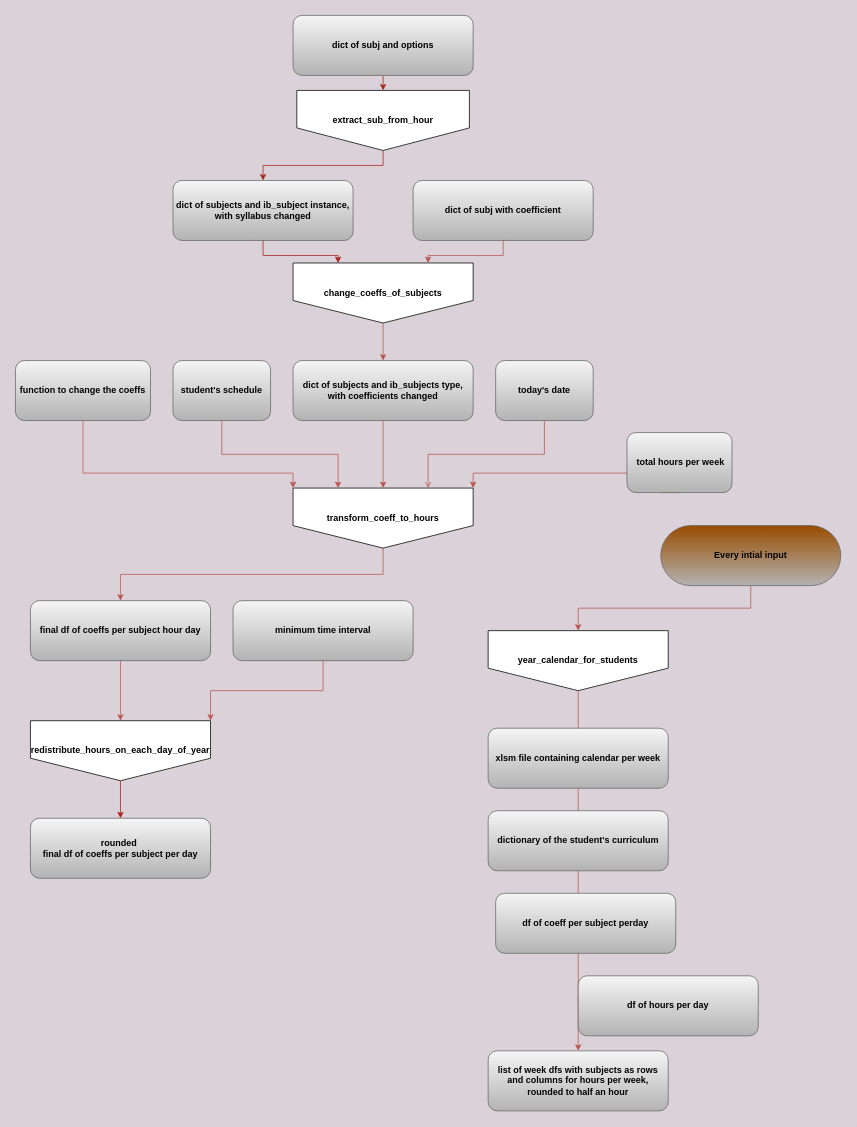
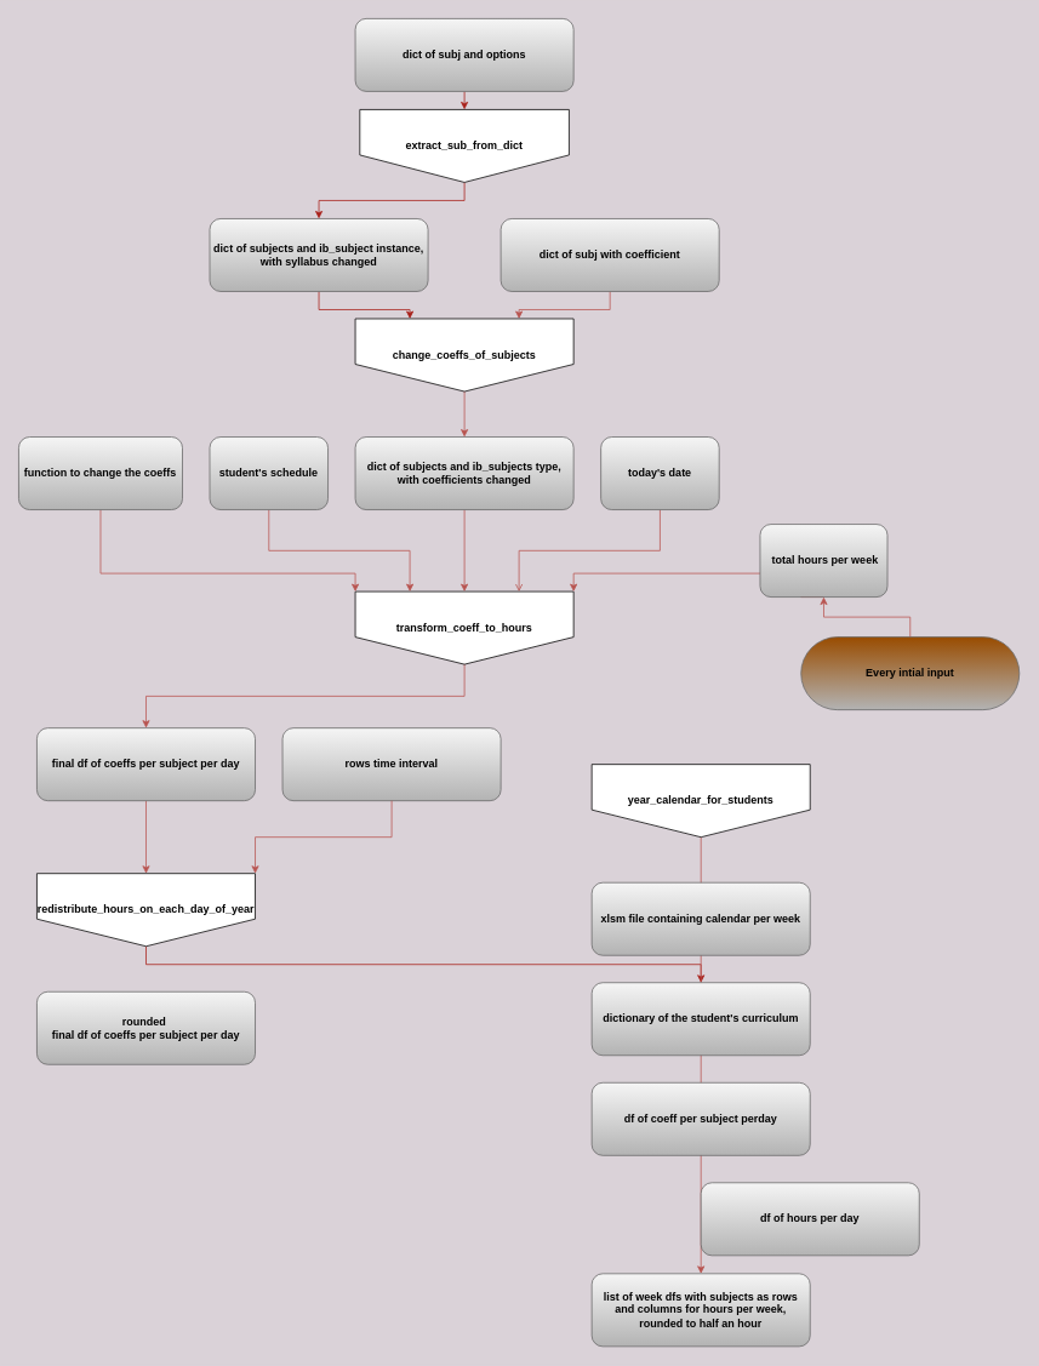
- <mxCell id="11" value="&lt;b&gt;extract_sub_from_hour&lt;/b&gt;" style="shape=offPageConnector;whiteSpace=wrap;html=1;" parent="1" vertex="1"><mxGeometry x="395" y="120" width="230" height="80" as="geometry" /></mxCell>
+ <mxCell id="11" value="&lt;b&gt;extract_sub_from_dict&lt;/b&gt;" style="shape=offPageConnector;whiteSpace=wrap;html=1;" parent="1" vertex="1"><mxGeometry x="395" y="120" width="230" height="80" as="geometry" /></mxCell>
- <mxCell id="33" style="edgeStyle=orthogonalEdgeStyle;rounded=0;orthogonalLoop=1;jettySize=auto;html=1;entryX=0.5;entryY=0;entryDx=0;entryDy=0;strokeColor=#B85450;" parent="1" source="34" target="32" edge="1"><mxGeometry relative="1" as="geometry" /></mxCell>
+ <mxCell id="33" style="edgeStyle=orthogonalEdgeStyle;rounded=0;orthogonalLoop=1;jettySize=auto;html=1;strokeColor=#B85450;" parent="1" source="34" target="22" edge="1"><mxGeometry relative="1" as="geometry" /></mxCell>
- <mxCell id="26" value="&lt;b&gt;final df of coeffs per subject hour day&lt;/b&gt;" style="rounded=1;whiteSpace=wrap;html=1;fillColor=#f5f5f5;strokeColor=#666666;gradientColor=#b3b3b3;" parent="1" vertex="1"><mxGeometry x="40" y="800" width="240" height="80" as="geometry" /></mxCell>
+ <mxCell id="26" value="&lt;b&gt;final df of coeffs per subject per day&lt;/b&gt;" style="rounded=1;whiteSpace=wrap;html=1;fillColor=#f5f5f5;strokeColor=#666666;gradientColor=#b3b3b3;" parent="1" vertex="1"><mxGeometry x="40" y="800" width="240" height="80" as="geometry" /></mxCell>
- <mxCell id="12" value="&lt;b&gt;minimum time interval&lt;/b&gt;" style="rounded=1;whiteSpace=wrap;html=1;fillColor=#f5f5f5;strokeColor=#666666;gradientColor=#b3b3b3;" parent="1" vertex="1"><mxGeometry x="310" y="800" width="240" height="80" as="geometry" /></mxCell>
+ <mxCell id="12" value="&lt;b&gt;rows time interval&lt;/b&gt;" style="rounded=1;whiteSpace=wrap;html=1;fillColor=#f5f5f5;strokeColor=#666666;gradientColor=#b3b3b3;" parent="1" vertex="1"><mxGeometry x="310" y="800" width="240" height="80" as="geometry" /></mxCell>
- <mxCell id="6" style="edgeStyle=orthogonalEdgeStyle;rounded=0;orthogonalLoop=1;jettySize=auto;html=1;exitX=0.5;exitY=1;exitDx=0;exitDy=0;entryX=0.5;entryY=0;entryDx=0;entryDy=0;labelBackgroundColor=#DAD2D8;strokeColor=#A8201A;fontColor=#143642;" parent="1" source="17" target="7" edge="1"><mxGeometry relative="1" as="geometry"><mxPoint x="150" y="1250" as="sourcePoint" /></mxGeometry></mxCell>
+ <mxCell id="6" style="edgeStyle=orthogonalEdgeStyle;rounded=0;orthogonalLoop=1;jettySize=auto;html=1;exitX=0.5;exitY=1;exitDx=0;exitDy=0;labelBackgroundColor=#DAD2D8;strokeColor=#A8201A;fontColor=#143642;" parent="1" source="17" target="36" edge="1"><mxGeometry relative="1" as="geometry"><mxPoint x="150" y="1250" as="sourcePoint" /></mxGeometry></mxCell>
- <mxCell id="37" value="&lt;b&gt;df of coeff per subject perday&lt;/b&gt;" style="rounded=1;whiteSpace=wrap;html=1;fillColor=#f5f5f5;strokeColor=#666666;gradientColor=#b3b3b3;" parent="1" vertex="1"><mxGeometry x="660" y="1190" width="240" height="80" as="geometry" /></mxCell>
+ <mxCell id="37" value="&lt;b&gt;df of coeff per subject perday&lt;/b&gt;" style="rounded=1;whiteSpace=wrap;html=1;fillColor=#f5f5f5;strokeColor=#666666;gradientColor=#b3b3b3;" parent="1" vertex="1"><mxGeometry x="650" y="1190" width="240" height="80" as="geometry" /></mxCell>
